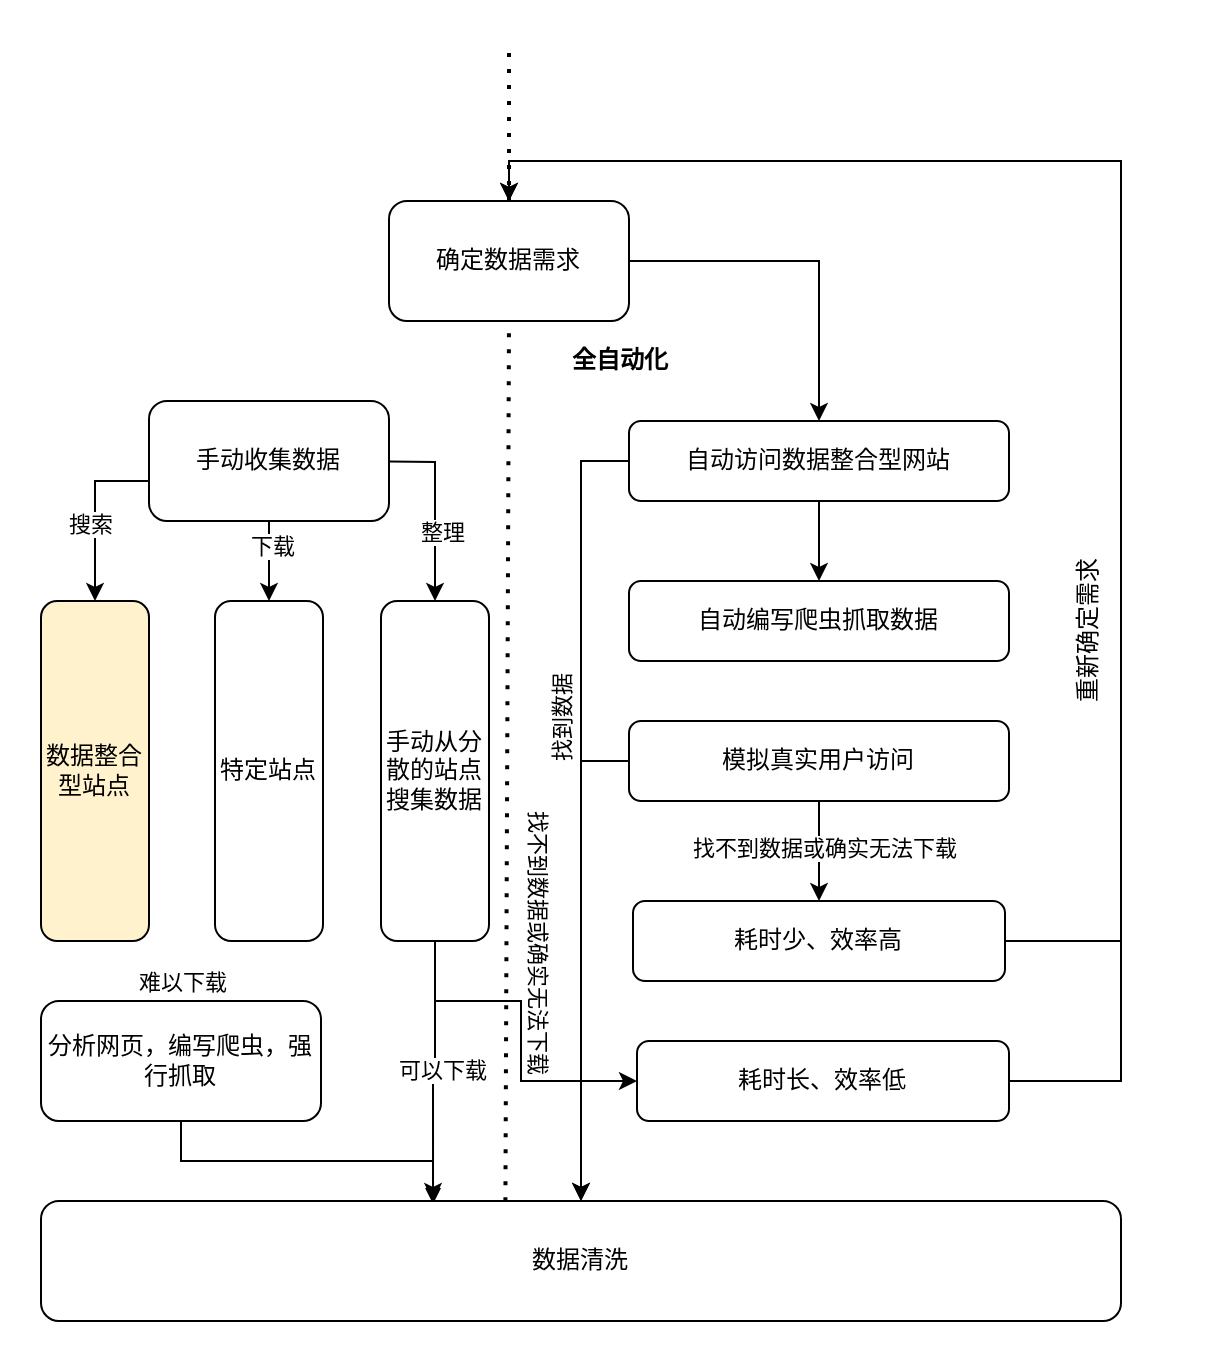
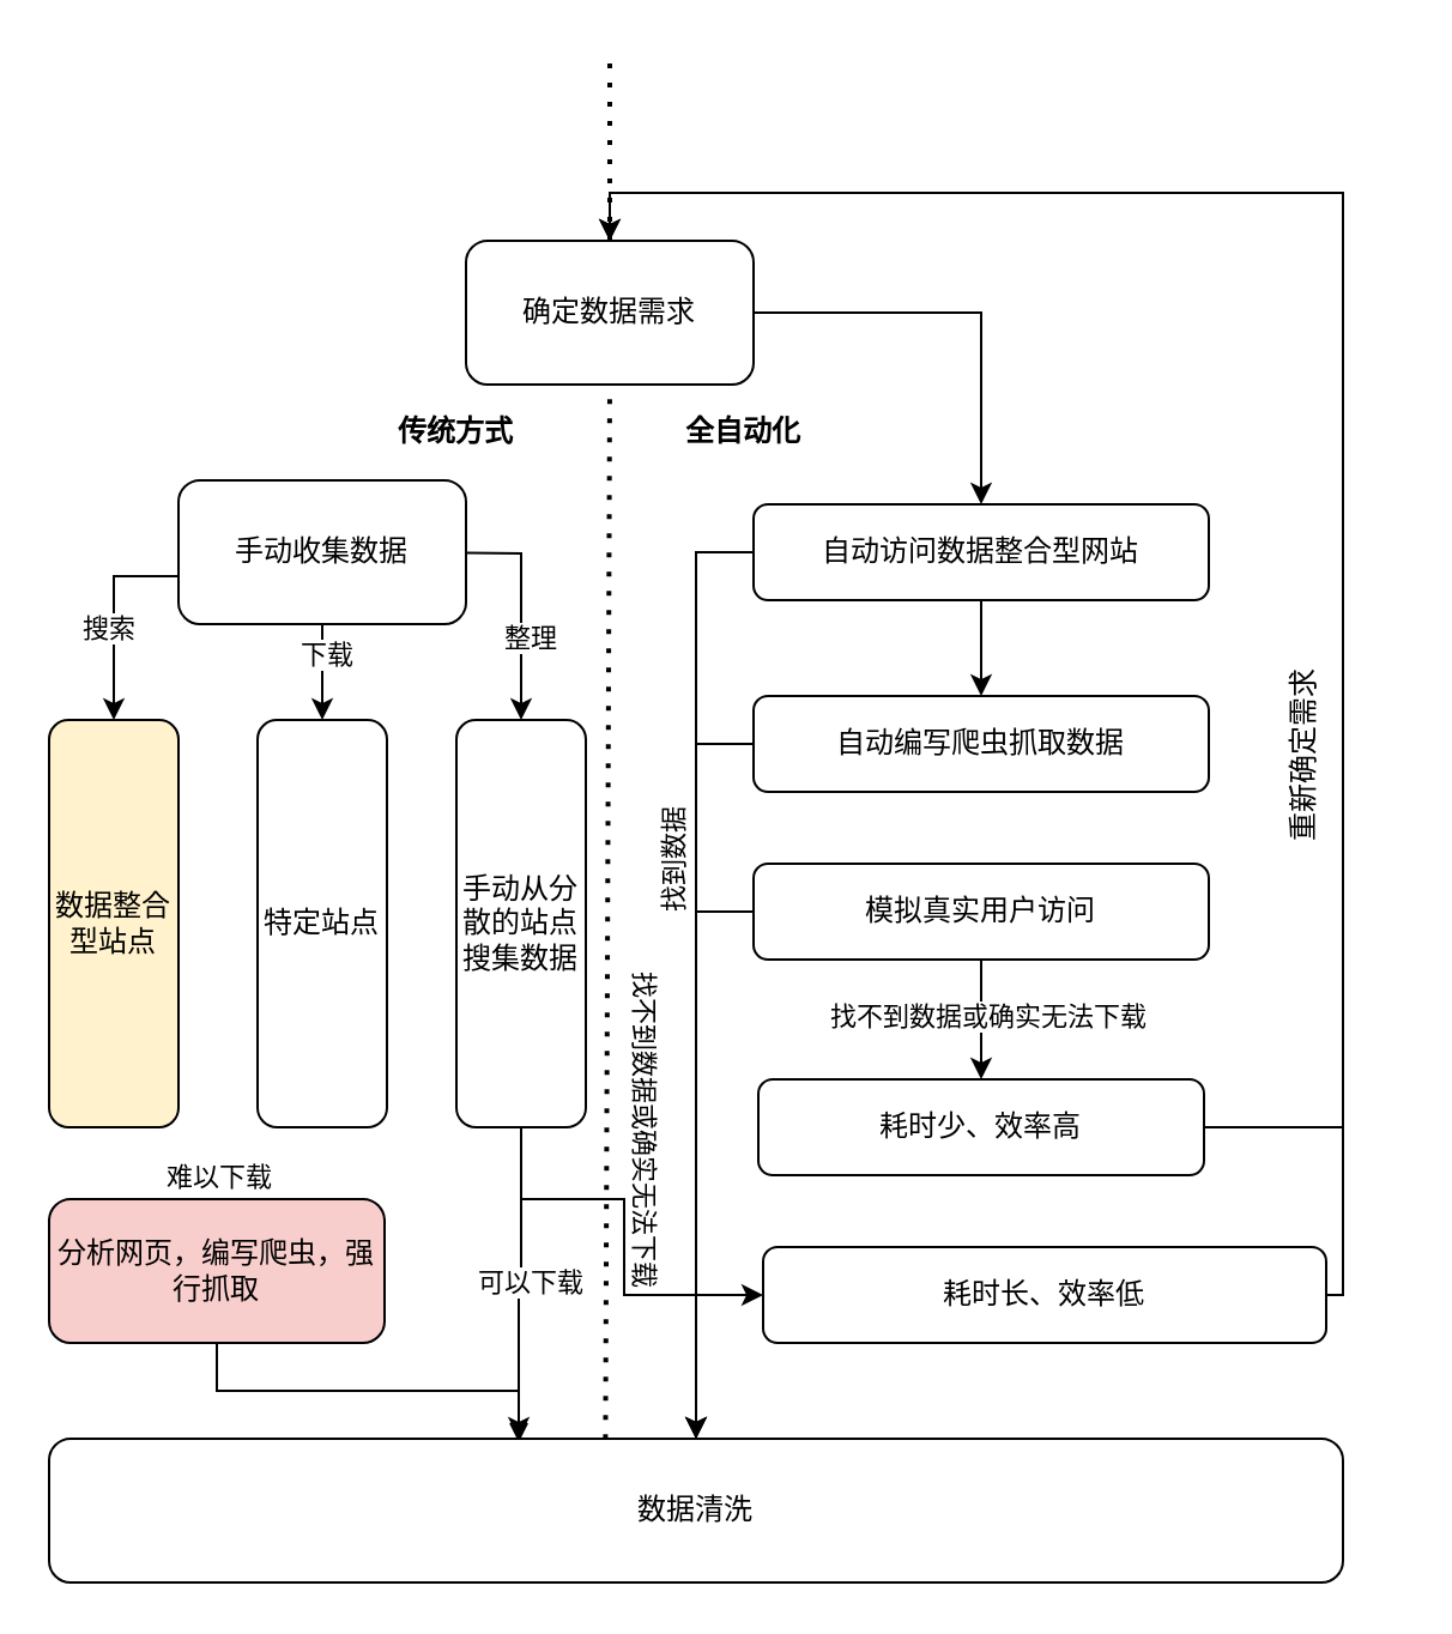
+ <mxCell id="39" value="&lt;b&gt;传统方式&lt;/b&gt;" style="text;html=1;strokeColor=none;fillColor=none;align=center;verticalAlign=middle;whiteSpace=wrap;rounded=0;" parent="1" vertex="1"><mxGeometry x="160" y="160" width="60" height="40" as="geometry" /></mxCell>
+ <mxCell id="25" style="edgeStyle=orthogonalEdgeStyle;rounded=0;orthogonalLoop=1;jettySize=auto;html=1;entryX=0.5;entryY=0;entryDx=0;entryDy=0;" parent="1" source="26" target="20" edge="1"><mxGeometry relative="1" as="geometry"><Array as="points"><mxPoint x="290" y="310" /></Array></mxGeometry></mxCell>
- <mxCell id="19" value="分析网页，编写爬虫，强行抓取" style="rounded=1;whiteSpace=wrap;html=1;" parent="1" vertex="1"><mxGeometry x="20" y="500" width="140" height="60" as="geometry" /></mxCell>
+ <mxCell id="19" value="分析网页，编写爬虫，强行抓取" style="rounded=1;whiteSpace=wrap;html=1;fillColor=#f8cecc;" parent="1" vertex="1"><mxGeometry x="20" y="500" width="140" height="60" as="geometry" /></mxCell>
- <mxCell id="34" value="耗时长、效率低" style="rounded=1;whiteSpace=wrap;html=1;" parent="1" vertex="1"><mxGeometry x="318" y="520" width="186" height="40" as="geometry" /></mxCell>
+ <mxCell id="34" value="耗时长、效率低" style="rounded=1;whiteSpace=wrap;html=1;" parent="1" vertex="1"><mxGeometry x="318" y="520" width="235" height="40" as="geometry" /></mxCell>
